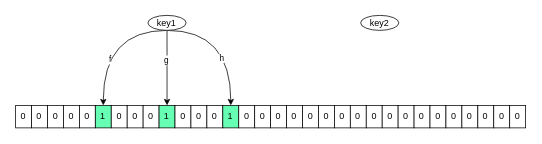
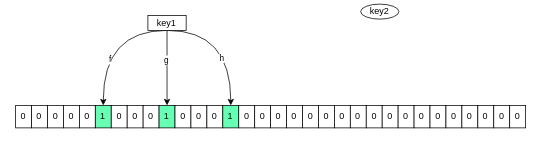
- <mxCell id="41" value="key1" style="ellipse;whiteSpace=wrap;html=1;" vertex="1" parent="1"><mxGeometry x="196.37" y="20" width="51" height="20" as="geometry" /></mxCell>
+ <mxCell id="41" value="key1" style="whiteSpace=wrap;html=1;rounded=0;" vertex="1" parent="1"><mxGeometry x="196.37" y="20" width="51" height="20" as="geometry" /></mxCell>
- <mxCell id="42" value="key2" style="ellipse;whiteSpace=wrap;html=1;" vertex="1" parent="1"><mxGeometry x="480" y="20" width="51" height="20" as="geometry" /></mxCell>
+ <mxCell id="42" value="key2" style="ellipse;whiteSpace=wrap;html=1;" vertex="1" parent="1"><mxGeometry x="480" y="5" width="51" height="20" as="geometry" /></mxCell>
